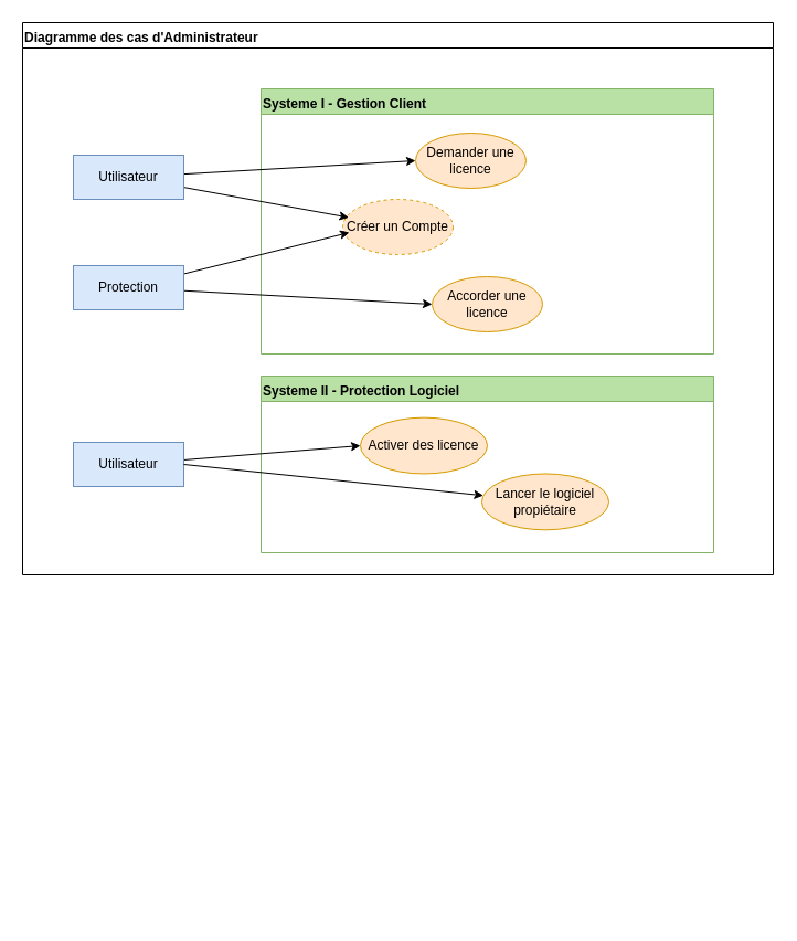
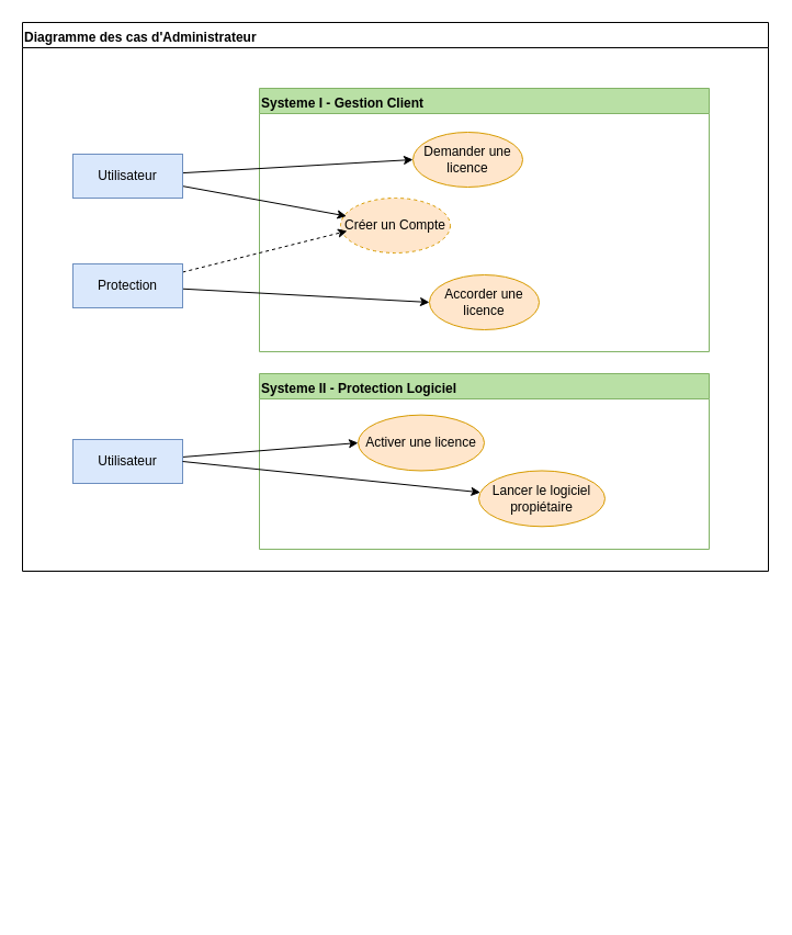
- <mxCell id="13" style="edgeStyle=none;rounded=0;orthogonalLoop=1;jettySize=auto;html=1;entryX=0.06;entryY=0.6;entryDx=0;entryDy=0;entryPerimeter=0;fontSize=12;" parent="3" source="15" target="10" edge="1"><mxGeometry relative="1" as="geometry" /></mxCell>
+ <mxCell id="13" style="edgeStyle=none;rounded=0;orthogonalLoop=1;jettySize=auto;html=1;entryX=0.06;entryY=0.6;entryDx=0;entryDy=0;entryPerimeter=0;fontSize=12;dashed=1;" parent="3" source="15" target="10" edge="1"><mxGeometry relative="1" as="geometry" /></mxCell>
- <mxCell id="6" value="Activer des licence" style="ellipse;whiteSpace=wrap;html=1;fontSize=12;strokeColor=#d79b00;fillColor=#ffe6cc;" parent="5" vertex="1"><mxGeometry x="90" y="37.644" width="115" height="50.829" as="geometry" /></mxCell>
+ <mxCell id="6" value="Activer une licence" style="ellipse;whiteSpace=wrap;html=1;fontSize=12;strokeColor=#d79b00;fillColor=#ffe6cc;" parent="5" vertex="1"><mxGeometry x="90" y="37.644" width="115" height="50.829" as="geometry" /></mxCell>
